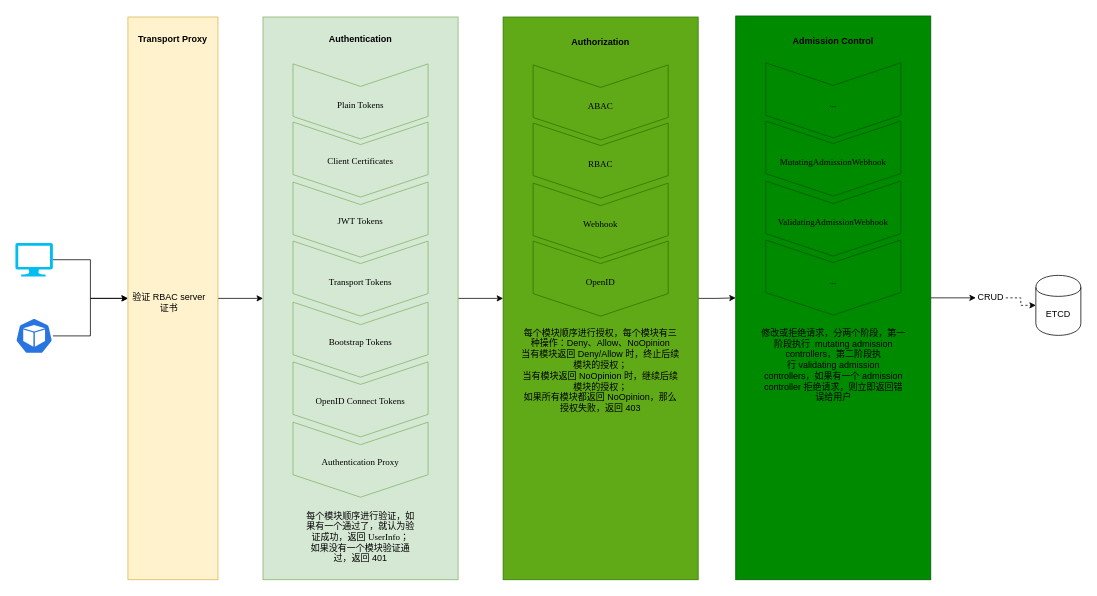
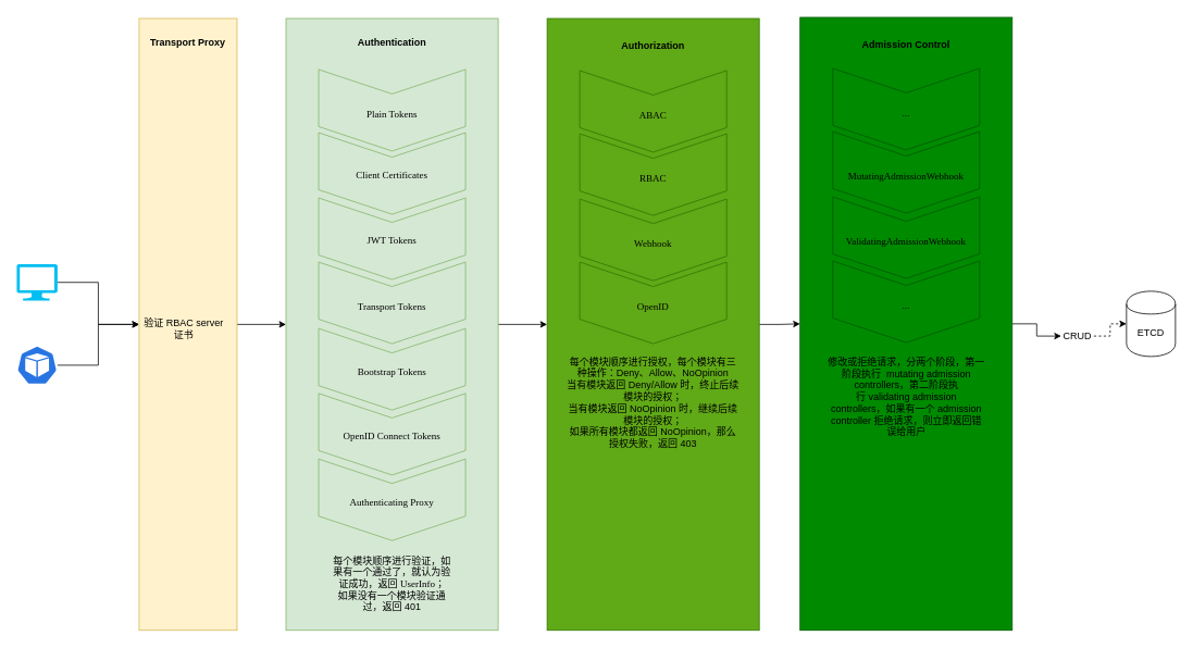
- <mxCell id="47" value="CRUD" style="text;html=1;strokeColor=none;fillColor=none;align=center;verticalAlign=middle;whiteSpace=wrap;rounded=0;" vertex="1" parent="1"><mxGeometry x="1300" y="386.31" width="40" height="20" as="geometry" /></mxCell>
+ <mxCell id="47" value="CRUD" style="text;html=1;strokeColor=none;fillColor=none;align=center;verticalAlign=middle;whiteSpace=wrap;rounded=0;" vertex="1" parent="1"><mxGeometry x="1300" y="401.31" width="40" height="20" as="geometry" /></mxCell>
- <mxCell id="48" value="ETCD" style="shape=cylinder;whiteSpace=wrap;html=1;boundedLbl=1;backgroundOutline=1;strokeColor=#000000;" vertex="1" parent="1"><mxGeometry x="1380" y="366.32" width="60" height="80" as="geometry" /></mxCell>
+ <mxCell id="48" value="ETCD" style="shape=cylinder;whiteSpace=wrap;html=1;boundedLbl=1;backgroundOutline=1;strokeColor=#000000;" vertex="1" parent="1"><mxGeometry x="1380" y="356.32" width="60" height="80" as="geometry" /></mxCell>
- <mxCell id="52" value="&lt;pre style=&quot;font-family: &amp;#34;menlo&amp;#34; ; font-size: 9pt&quot;&gt;Authentication Proxy&lt;/pre&gt;" style="text;html=1;strokeColor=none;fillColor=none;align=center;verticalAlign=middle;whiteSpace=wrap;rounded=0;" vertex="1" parent="1"><mxGeometry x="400" y="604.5" width="160" height="20" as="geometry" /></mxCell>
+ <mxCell id="52" value="&lt;pre style=&quot;font-family: &amp;#34;menlo&amp;#34; ; font-size: 9pt&quot;&gt;Authenticating Proxy&lt;/pre&gt;" style="text;html=1;strokeColor=none;fillColor=none;align=center;verticalAlign=middle;whiteSpace=wrap;rounded=0;" vertex="1" parent="1"><mxGeometry x="400" y="604.5" width="160" height="20" as="geometry" /></mxCell>
